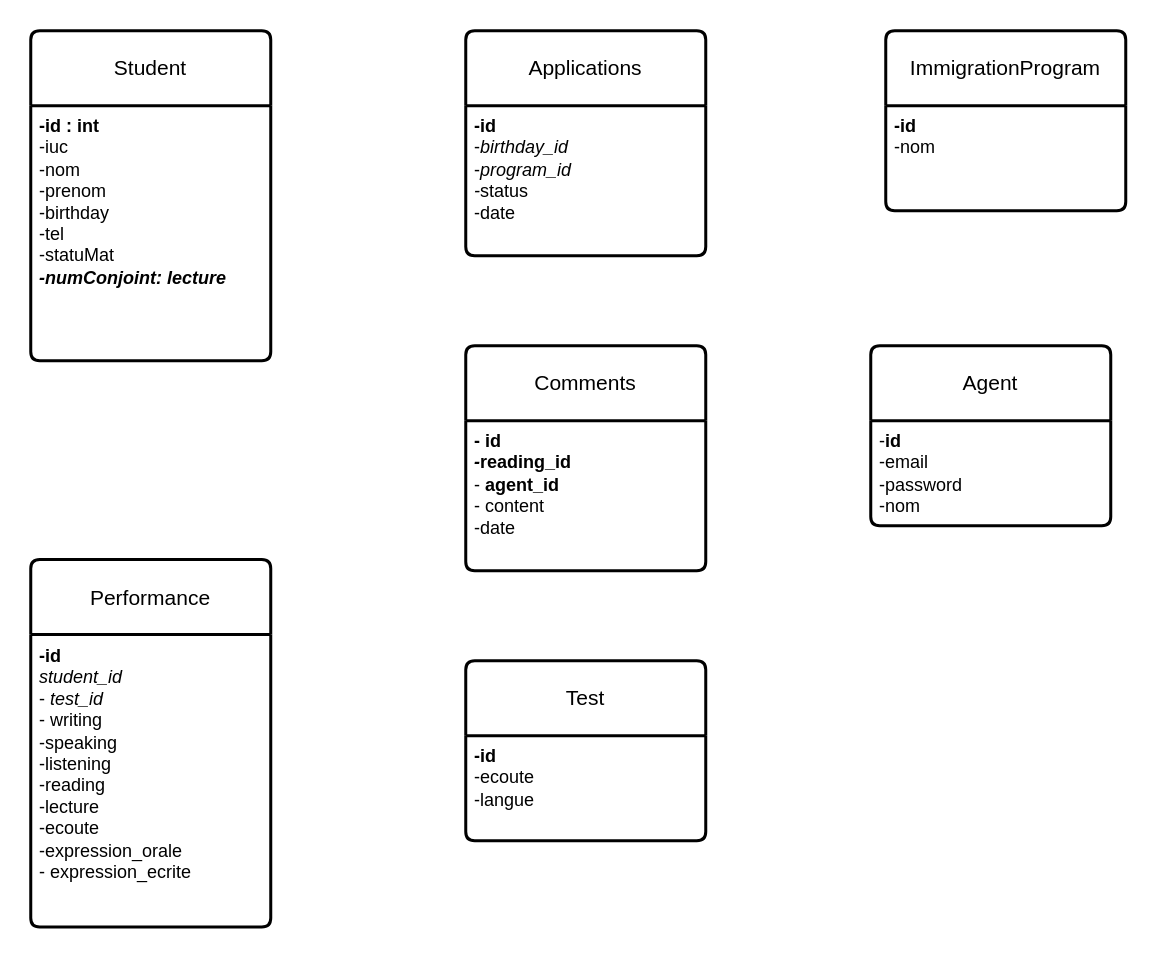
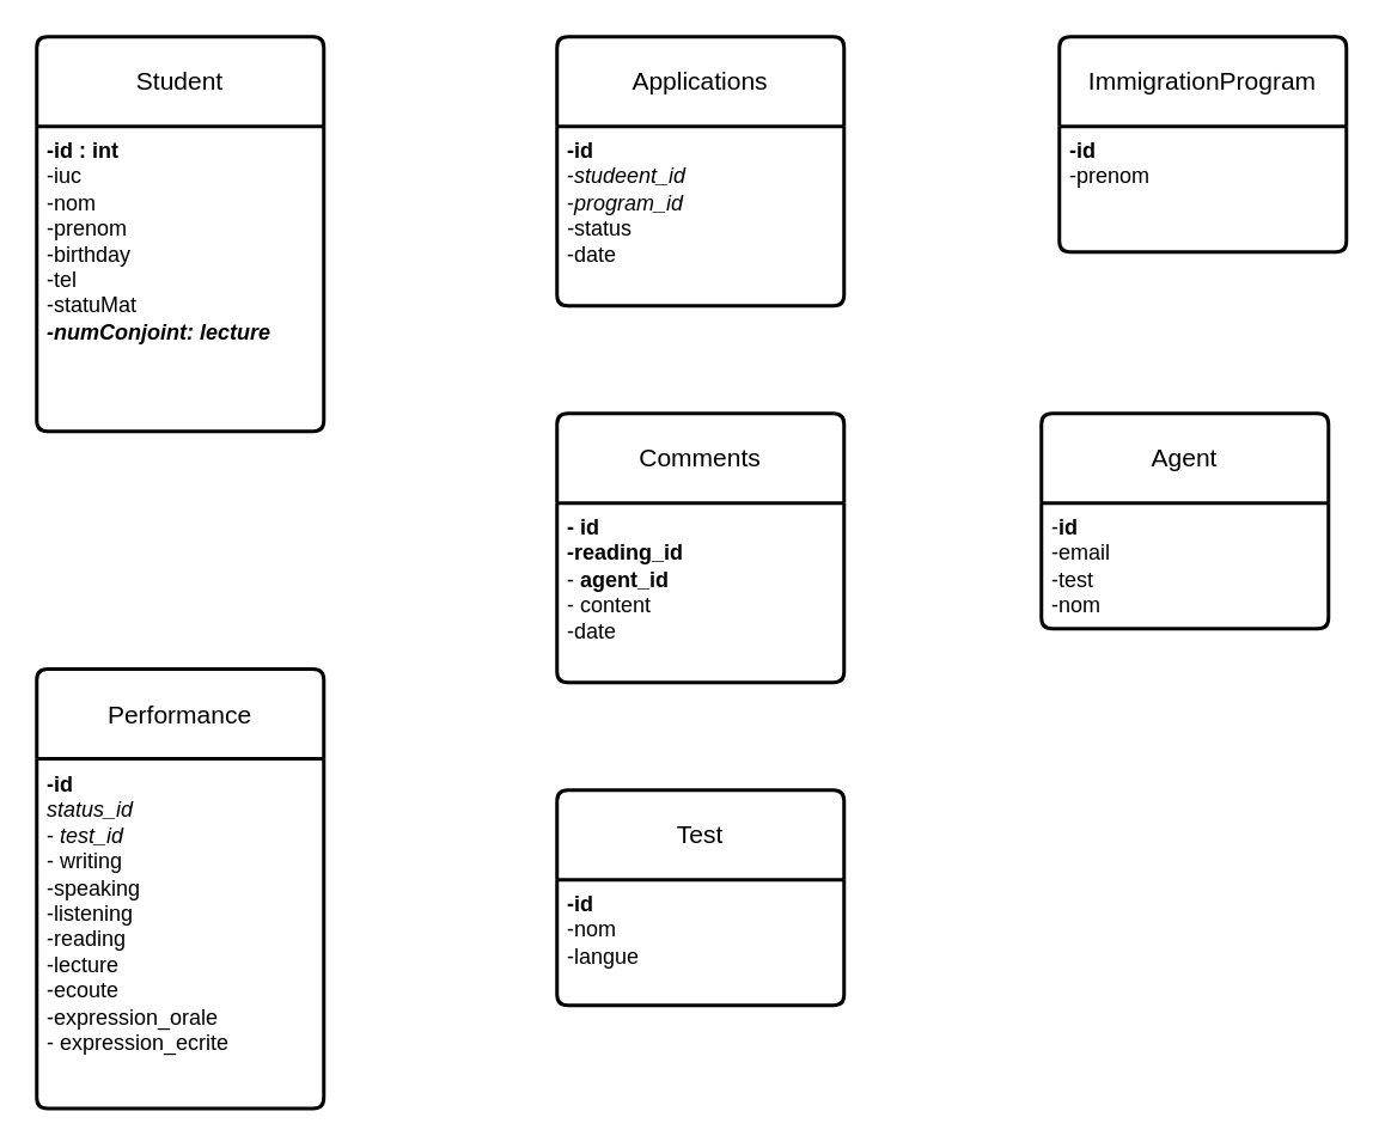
- <mxCell id="13" value="&lt;b&gt;-id&lt;br&gt;&lt;/b&gt;-nom" style="align=left;strokeColor=none;fillColor=none;spacingLeft=4;fontSize=12;verticalAlign=top;resizable=0;rotatable=0;part=1;html=1;" parent="12" vertex="1"><mxGeometry y="50" width="160" height="70" as="geometry" /></mxCell>
+ <mxCell id="13" value="&lt;b&gt;-id&lt;br&gt;&lt;/b&gt;-prenom" style="align=left;strokeColor=none;fillColor=none;spacingLeft=4;fontSize=12;verticalAlign=top;resizable=0;rotatable=0;part=1;html=1;" parent="12" vertex="1"><mxGeometry y="50" width="160" height="70" as="geometry" /></mxCell>
- <mxCell id="11" value="&lt;b&gt;-id&lt;br&gt;&lt;/b&gt;-&lt;i&gt;birthday_id&lt;/i&gt;&lt;br&gt;-&lt;i&gt;program_id&lt;br&gt;-&lt;/i&gt;status&lt;br&gt;-date" style="align=left;strokeColor=none;fillColor=none;spacingLeft=4;fontSize=12;verticalAlign=top;resizable=0;rotatable=0;part=1;html=1;" parent="10" vertex="1"><mxGeometry y="50" width="160" height="100" as="geometry" /></mxCell>
+ <mxCell id="11" value="&lt;b&gt;-id&lt;br&gt;&lt;/b&gt;-&lt;i&gt;studeent_id&lt;/i&gt;&lt;br&gt;-&lt;i&gt;program_id&lt;br&gt;-&lt;/i&gt;status&lt;br&gt;-date" style="align=left;strokeColor=none;fillColor=none;spacingLeft=4;fontSize=12;verticalAlign=top;resizable=0;rotatable=0;part=1;html=1;" parent="10" vertex="1"><mxGeometry y="50" width="160" height="100" as="geometry" /></mxCell>
- <mxCell id="9" value="-&lt;b&gt;id&lt;/b&gt;&lt;br&gt;-email&lt;br&gt;-password&lt;br&gt;-nom" style="align=left;strokeColor=none;fillColor=none;spacingLeft=4;fontSize=12;verticalAlign=top;resizable=0;rotatable=0;part=1;html=1;" parent="8" vertex="1"><mxGeometry y="50" width="160" height="70" as="geometry" /></mxCell>
+ <mxCell id="9" value="-&lt;b&gt;id&lt;/b&gt;&lt;br&gt;-email&lt;br&gt;-test&lt;br&gt;-nom" style="align=left;strokeColor=none;fillColor=none;spacingLeft=4;fontSize=12;verticalAlign=top;resizable=0;rotatable=0;part=1;html=1;" parent="8" vertex="1"><mxGeometry y="50" width="160" height="70" as="geometry" /></mxCell>
- <mxCell id="15" value="&lt;b&gt;-id&lt;br&gt;&lt;/b&gt;&lt;i&gt;student_id&lt;/i&gt;&lt;br&gt;- &lt;i&gt;test_id&lt;/i&gt;&lt;br&gt;- writing&lt;br&gt;-speaking&lt;br&gt;-listening&lt;br&gt;-reading&lt;br&gt;-lecture&lt;br&gt;-ecoute&lt;br&gt;-expression_orale&lt;br&gt;- expression_ecrite&lt;br&gt;&lt;br&gt;&lt;div&gt;&lt;br&gt;&lt;/div&gt;" style="align=left;strokeColor=none;fillColor=none;spacingLeft=4;fontSize=12;verticalAlign=top;resizable=0;rotatable=0;part=1;html=1;" parent="14" vertex="1"><mxGeometry y="50" width="160" height="195" as="geometry" /></mxCell>
+ <mxCell id="15" value="&lt;b&gt;-id&lt;br&gt;&lt;/b&gt;&lt;i&gt;status_id&lt;/i&gt;&lt;br&gt;- &lt;i&gt;test_id&lt;/i&gt;&lt;br&gt;- writing&lt;br&gt;-speaking&lt;br&gt;-listening&lt;br&gt;-reading&lt;br&gt;-lecture&lt;br&gt;-ecoute&lt;br&gt;-expression_orale&lt;br&gt;- expression_ecrite&lt;br&gt;&lt;br&gt;&lt;div&gt;&lt;br&gt;&lt;/div&gt;" style="align=left;strokeColor=none;fillColor=none;spacingLeft=4;fontSize=12;verticalAlign=top;resizable=0;rotatable=0;part=1;html=1;" parent="14" vertex="1"><mxGeometry y="50" width="160" height="195" as="geometry" /></mxCell>
- <mxCell id="7" value="&lt;b&gt;-id&lt;br&gt;&lt;/b&gt;-ecoute&lt;br&gt;-langue" style="align=left;strokeColor=none;fillColor=none;spacingLeft=4;fontSize=12;verticalAlign=top;resizable=0;rotatable=0;part=1;html=1;" parent="6" vertex="1"><mxGeometry y="50" width="160" height="70" as="geometry" /></mxCell>
+ <mxCell id="7" value="&lt;b&gt;-id&lt;br&gt;&lt;/b&gt;-nom&lt;br&gt;-langue" style="align=left;strokeColor=none;fillColor=none;spacingLeft=4;fontSize=12;verticalAlign=top;resizable=0;rotatable=0;part=1;html=1;" parent="6" vertex="1"><mxGeometry y="50" width="160" height="70" as="geometry" /></mxCell>
